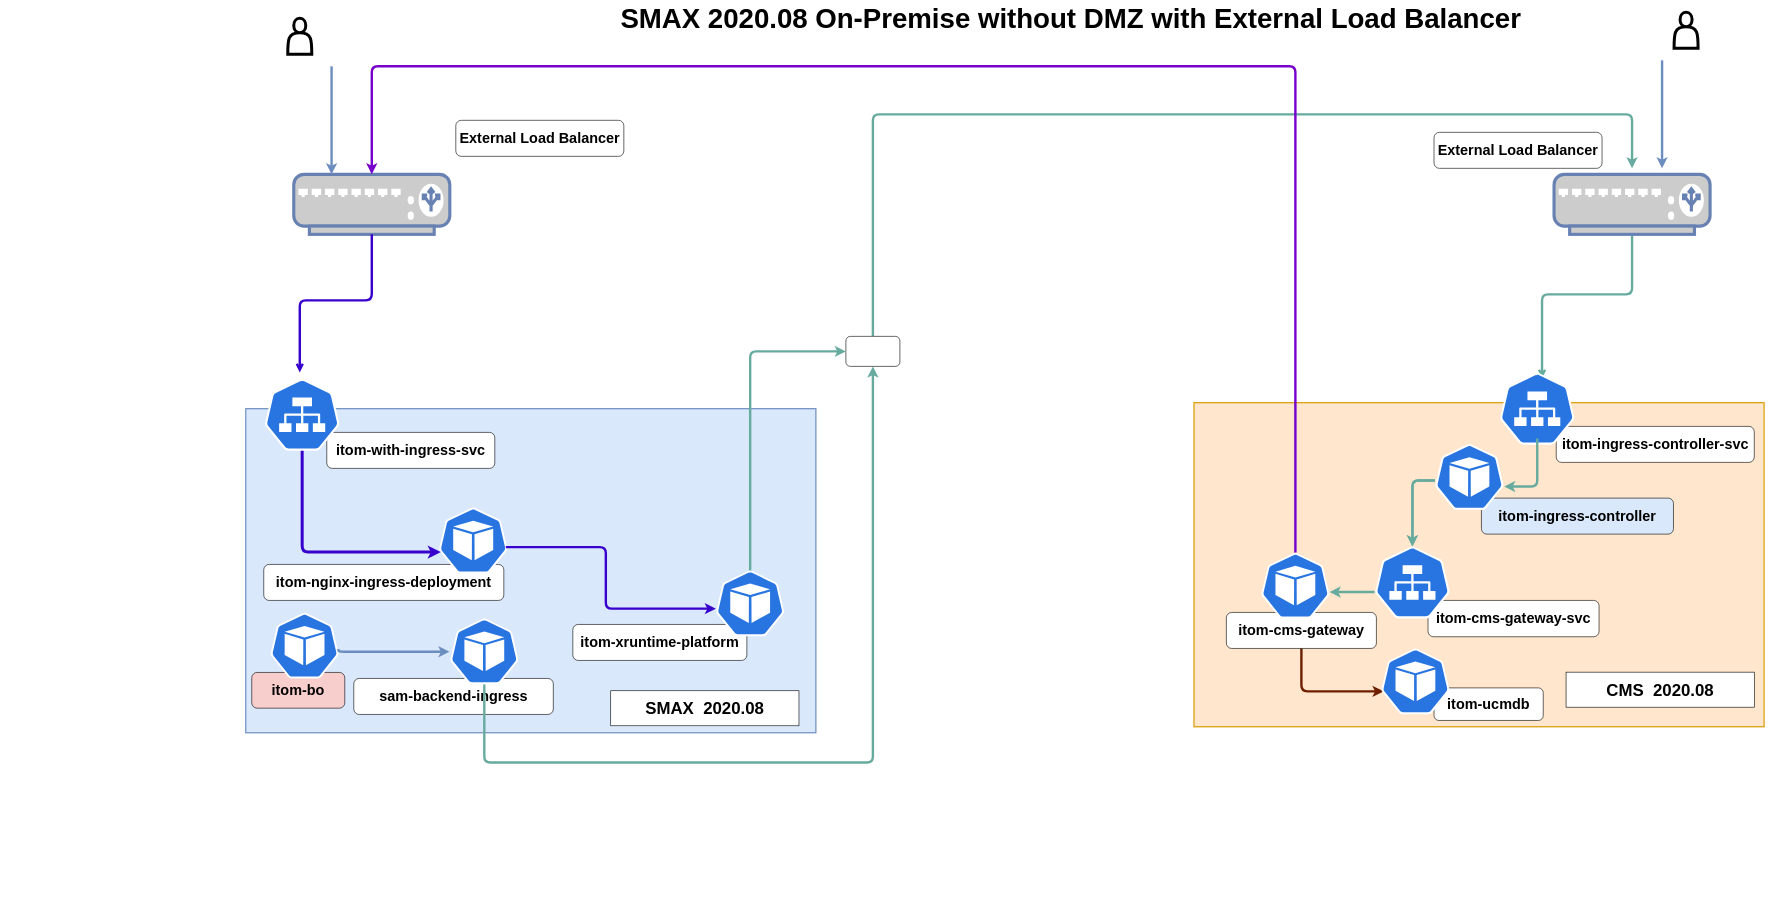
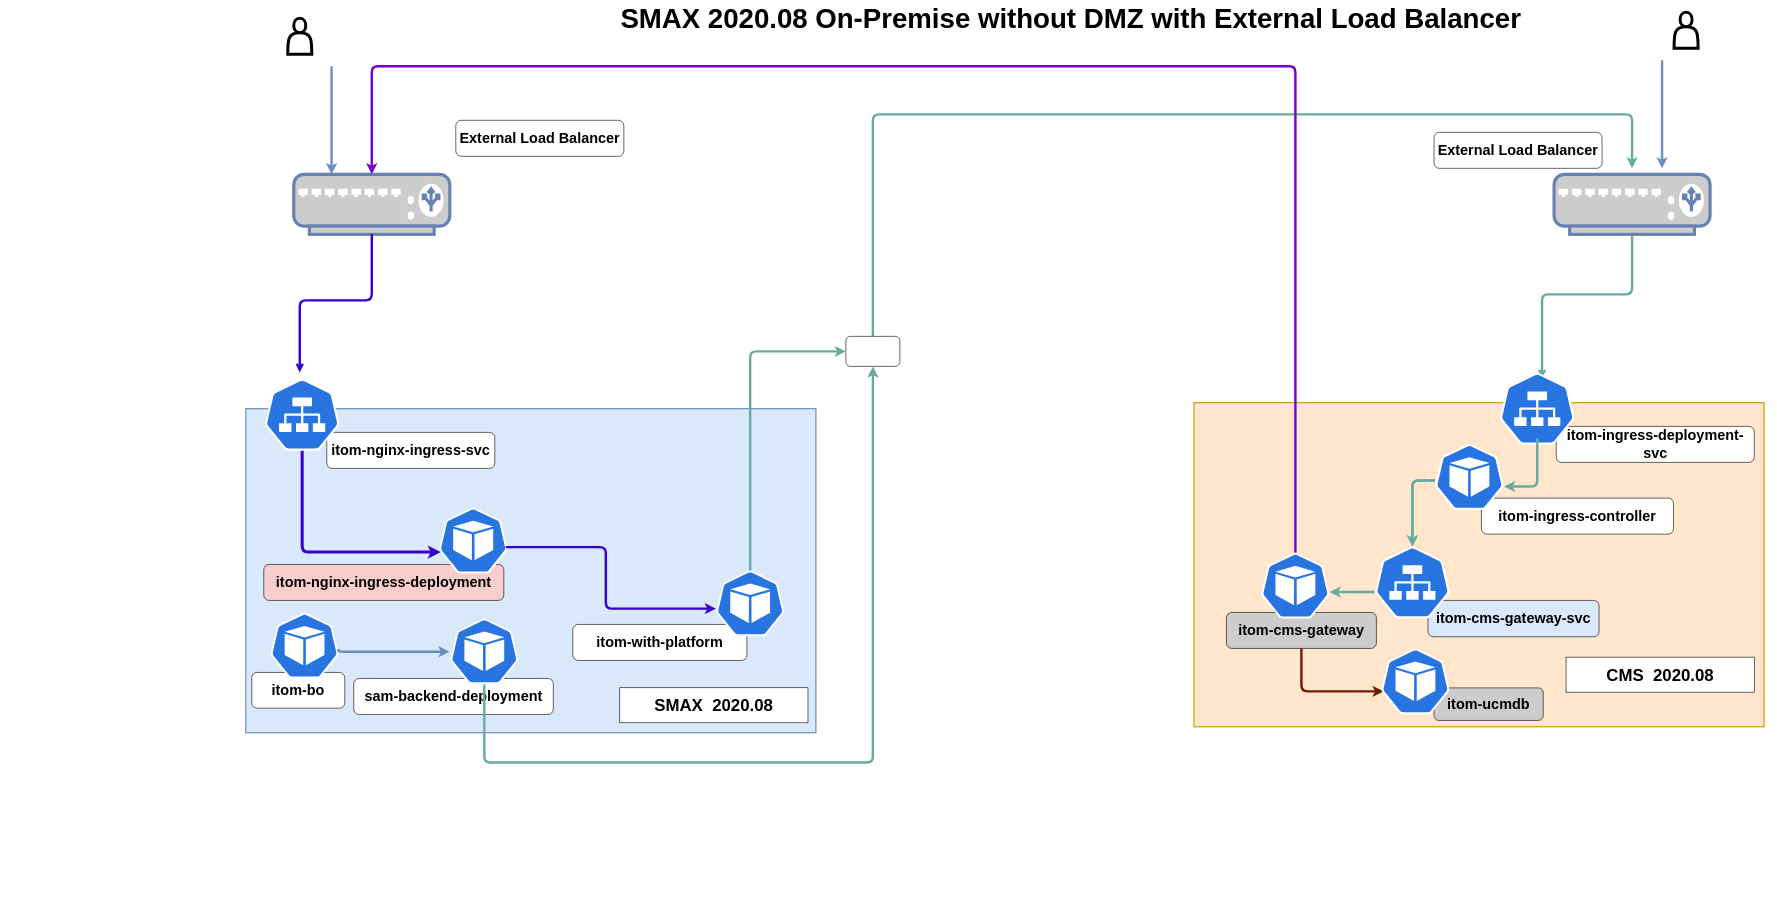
- <mxCell id="21" value="&lt;h6 style=&quot;font-size: 24px&quot;&gt;&lt;font style=&quot;font-size: 24px&quot;&gt;itom-ingress-controller-svc&lt;/font&gt;&lt;/h6&gt;" style="rounded=1;whiteSpace=wrap;html=1;fontSize=24;" parent="20" vertex="1"><mxGeometry x="603.65" y="39.5" width="330" height="60" as="geometry" /></mxCell>
+ <mxCell id="21" value="&lt;h6 style=&quot;font-size: 24px&quot;&gt;&lt;font style=&quot;font-size: 24px&quot;&gt;itom-ingress-deployment-svc&lt;/font&gt;&lt;/h6&gt;" style="rounded=1;whiteSpace=wrap;html=1;fontSize=24;" parent="20" vertex="1"><mxGeometry x="603.65" y="39.5" width="330" height="60" as="geometry" /></mxCell>
- <mxCell id="12" value="&lt;h6 style=&quot;font-size: 24px;&quot;&gt;&lt;font style=&quot;font-size: 24px;&quot;&gt;itom-with-ingress-svc&lt;/font&gt;&lt;/h6&gt;" style="rounded=1;whiteSpace=wrap;html=1;fontSize=24;" parent="9" vertex="1"><mxGeometry x="135" y="39.5" width="280" height="60" as="geometry" /></mxCell>
+ <mxCell id="12" value="&lt;h6 style=&quot;font-size: 24px;&quot;&gt;&lt;font style=&quot;font-size: 24px;&quot;&gt;itom-nginx-ingress-svc&lt;/font&gt;&lt;/h6&gt;" style="rounded=1;whiteSpace=wrap;html=1;fontSize=24;" parent="9" vertex="1"><mxGeometry x="135" y="39.5" width="280" height="60" as="geometry" /></mxCell>
- <mxCell id="25" value="&lt;h6 style=&quot;font-size: 24px&quot;&gt;itom-ingress-controller&lt;/h6&gt;" style="rounded=1;whiteSpace=wrap;html=1;fontSize=24;fillColor=#dae8fc;" parent="1" vertex="1"><mxGeometry x="2468" y="829.5" width="320" height="60" as="geometry" /></mxCell>
+ <mxCell id="25" value="&lt;h6 style=&quot;font-size: 24px&quot;&gt;itom-ingress-controller&lt;/h6&gt;" style="rounded=1;whiteSpace=wrap;html=1;fontSize=24;" parent="1" vertex="1"><mxGeometry x="2468" y="829.5" width="320" height="60" as="geometry" /></mxCell>
- <mxCell id="10" value="&lt;h6 style=&quot;font-size: 24px&quot;&gt;itom-nginx-ingress-deployment&lt;/h6&gt;" style="rounded=1;whiteSpace=wrap;html=1;fontSize=24;" parent="9" vertex="1"><mxGeometry x="30" y="259.5" width="400" height="60" as="geometry" /></mxCell>
+ <mxCell id="10" value="&lt;h6 style=&quot;font-size: 24px&quot;&gt;itom-nginx-ingress-deployment&lt;/h6&gt;" style="rounded=1;whiteSpace=wrap;html=1;fontSize=24;fillColor=#f8cecc;" parent="9" vertex="1"><mxGeometry x="30" y="259.5" width="400" height="60" as="geometry" /></mxCell>
- <mxCell id="24" value="&lt;h6 style=&quot;font-size: 24px&quot;&gt;&lt;font style=&quot;font-size: 24px&quot;&gt;itom-cms-gateway-svc&lt;/font&gt;&lt;/h6&gt;" style="rounded=1;whiteSpace=wrap;html=1;fontSize=24;" parent="1" vertex="1"><mxGeometry x="2379" y="1000" width="285" height="60.5" as="geometry" /></mxCell>
+ <mxCell id="24" value="&lt;h6 style=&quot;font-size: 24px&quot;&gt;&lt;font style=&quot;font-size: 24px&quot;&gt;itom-cms-gateway-svc&lt;/font&gt;&lt;/h6&gt;" style="rounded=1;whiteSpace=wrap;html=1;fontSize=24;fillColor=#dae8fc;" parent="1" vertex="1"><mxGeometry x="2379" y="1000" width="285" height="60.5" as="geometry" /></mxCell>
- <mxCell id="49" value="&lt;h6 style=&quot;font-size: 24px&quot;&gt;itom-cms-gateway&lt;br&gt;&lt;/h6&gt;" style="rounded=1;whiteSpace=wrap;html=1;fontSize=24;" parent="1" vertex="1"><mxGeometry x="2043" y="1020" width="250" height="60" as="geometry" /></mxCell>
+ <mxCell id="49" value="&lt;h6 style=&quot;font-size: 24px&quot;&gt;itom-cms-gateway&lt;br&gt;&lt;/h6&gt;" style="rounded=1;whiteSpace=wrap;html=1;fontSize=24;fillColor=#cccccc;" parent="1" vertex="1"><mxGeometry x="2043" y="1020" width="250" height="60" as="geometry" /></mxCell>
- <mxCell id="11" value="&lt;h6 style=&quot;font-size: 24px&quot;&gt;itom-xruntime-platform&lt;/h6&gt;" style="rounded=1;whiteSpace=wrap;html=1;fontSize=24;" parent="9" vertex="1"><mxGeometry x="545" y="359.5" width="290" height="60" as="geometry" /></mxCell>
+ <mxCell id="11" value="&lt;h6 style=&quot;font-size: 24px&quot;&gt;itom-with-platform&lt;/h6&gt;" style="rounded=1;whiteSpace=wrap;html=1;fontSize=24;" parent="9" vertex="1"><mxGeometry x="545" y="359.5" width="290" height="60" as="geometry" /></mxCell>
- <mxCell id="38" value="&lt;h6 style=&quot;font-size: 24px&quot;&gt;itom-bo&lt;br&gt;&lt;/h6&gt;" style="rounded=1;whiteSpace=wrap;html=1;fontSize=24;fillColor=#f8cecc;" parent="1" vertex="1"><mxGeometry x="419" y="1120" width="155" height="59.5" as="geometry" /></mxCell>
+ <mxCell id="38" value="&lt;h6 style=&quot;font-size: 24px&quot;&gt;itom-bo&lt;br&gt;&lt;/h6&gt;" style="rounded=1;whiteSpace=wrap;html=1;fontSize=24;" parent="1" vertex="1"><mxGeometry x="419" y="1120" width="155" height="59.5" as="geometry" /></mxCell>
- <mxCell id="26" value="&lt;h3&gt;&lt;font style=&quot;font-size: 28px&quot;&gt;CMS&amp;nbsp; 2020.08&lt;/font&gt;&lt;/h3&gt;" style="strokeWidth=1;dashed=0;align=center;fontSize=20;shape=rect;fillColor=#ffffff;strokeColor=#000000;fontStyle=1;whiteSpace=wrap;html=1;" parent="1" vertex="1"><mxGeometry x="2609.005" y="1119.499" width="313.644" height="58.378" as="geometry" /></mxCell>
+ <mxCell id="26" value="&lt;h3&gt;&lt;font style=&quot;font-size: 28px&quot;&gt;CMS&amp;nbsp; 2020.08&lt;/font&gt;&lt;/h3&gt;" style="strokeWidth=1;dashed=0;align=center;fontSize=20;shape=rect;fillColor=#ffffff;strokeColor=#000000;fontStyle=1;whiteSpace=wrap;html=1;" parent="1" vertex="1"><mxGeometry x="2609.005" y="1094.499" width="313.644" height="58.378" as="geometry" /></mxCell>
- <mxCell id="41" value="&lt;h6 style=&quot;font-size: 24px&quot;&gt;sam-backend-ingress&lt;br&gt;&lt;/h6&gt;" style="rounded=1;whiteSpace=wrap;html=1;fontSize=24;" parent="1" vertex="1"><mxGeometry x="589" y="1130" width="332.5" height="60" as="geometry" /></mxCell>
+ <mxCell id="41" value="&lt;h6 style=&quot;font-size: 24px&quot;&gt;sam-backend-deployment&lt;br&gt;&lt;/h6&gt;" style="rounded=1;whiteSpace=wrap;html=1;fontSize=24;" parent="1" vertex="1"><mxGeometry x="589" y="1130" width="332.5" height="60" as="geometry" /></mxCell>
- <mxCell id="47" value="&lt;h6 style=&quot;font-size: 24px&quot;&gt;itom-ucmdb&lt;/h6&gt;" style="rounded=1;whiteSpace=wrap;html=1;fontSize=24;" vertex="1" parent="1"><mxGeometry x="2389" y="1145.75" width="182" height="54.25" as="geometry" /></mxCell>
+ <mxCell id="47" value="&lt;h6 style=&quot;font-size: 24px&quot;&gt;itom-ucmdb&lt;/h6&gt;" style="rounded=1;whiteSpace=wrap;html=1;fontSize=24;fillColor=#cccccc;" vertex="1" parent="1"><mxGeometry x="2389" y="1145.75" width="182" height="54.25" as="geometry" /></mxCell>
- <mxCell id="13" value="&lt;h3&gt;&lt;font style=&quot;font-size: 28px&quot;&gt;SMAX&amp;nbsp; 2020.08&lt;/font&gt;&lt;/h3&gt;" style="strokeWidth=1;dashed=0;align=center;fontSize=20;shape=rect;fillColor=#ffffff;strokeColor=#000000;fontStyle=1;whiteSpace=wrap;html=1;" parent="9" vertex="1"><mxGeometry x="608.175" y="469.999" width="313.644" height="58.378" as="geometry" /></mxCell>
+ <mxCell id="13" value="&lt;h3&gt;&lt;font style=&quot;font-size: 28px&quot;&gt;SMAX&amp;nbsp; 2020.08&lt;/font&gt;&lt;/h3&gt;" style="strokeWidth=1;dashed=0;align=center;fontSize=20;shape=rect;fillColor=#ffffff;strokeColor=#000000;fontStyle=1;whiteSpace=wrap;html=1;" parent="9" vertex="1"><mxGeometry x="623.175" y="464.999" width="313.644" height="58.378" as="geometry" /></mxCell>
